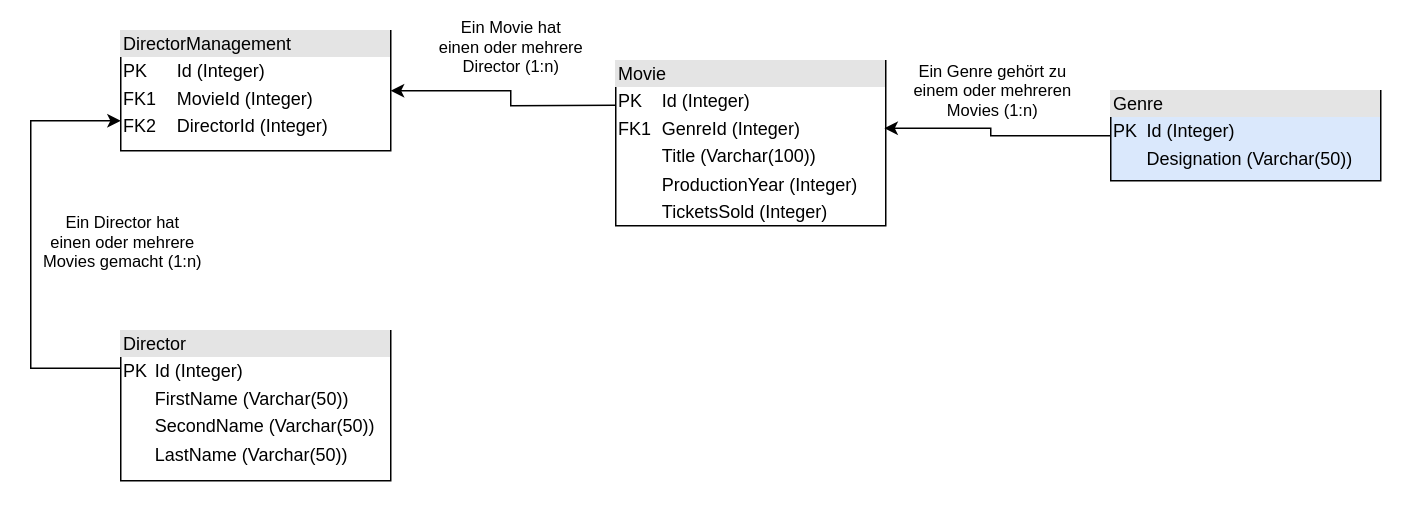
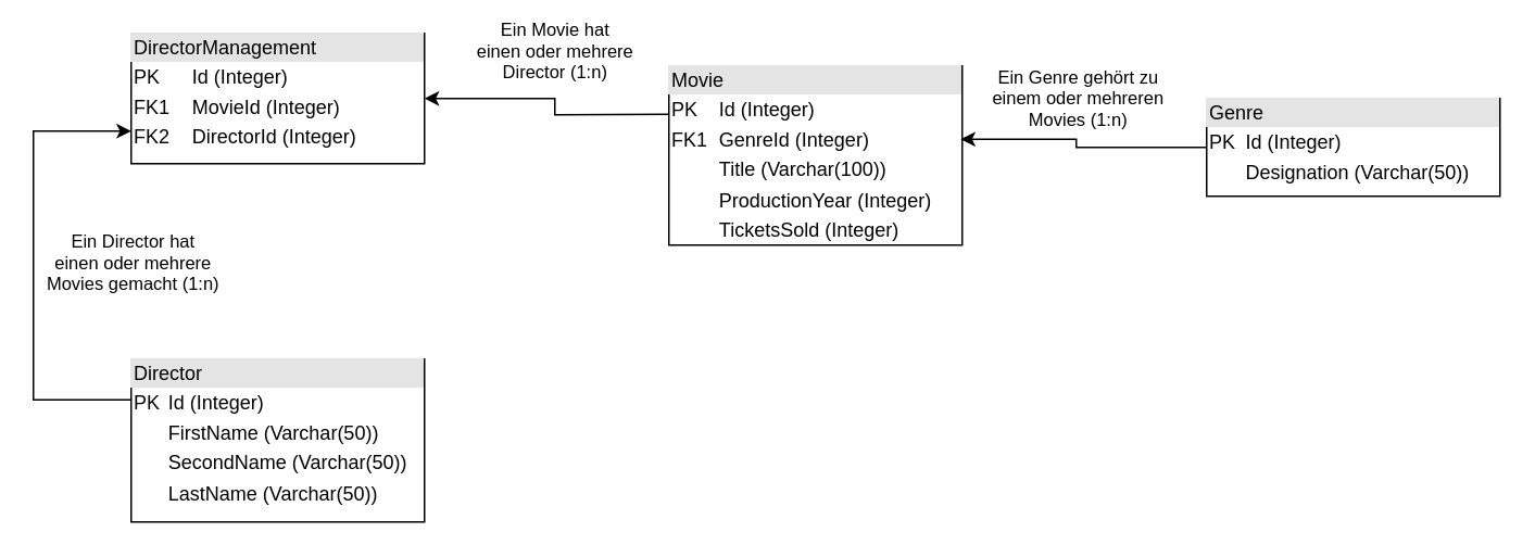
- <mxCell id="3" value="&lt;div style=&quot;box-sizing:border-box;width:100%;background:#e4e4e4;padding:2px;&quot;&gt;Genre&lt;/div&gt;&lt;table style=&quot;width:100%;font-size:1em;&quot; cellpadding=&quot;2&quot; cellspacing=&quot;0&quot;&gt;&lt;tbody&gt;&lt;tr&gt;&lt;td&gt;PK&lt;/td&gt;&lt;td&gt;Id (Integer)&lt;/td&gt;&lt;/tr&gt;&lt;tr&gt;&lt;td&gt;&lt;br&gt;&lt;/td&gt;&lt;td&gt;Designation (Varchar(50))&lt;/td&gt;&lt;/tr&gt;&lt;/tbody&gt;&lt;/table&gt;" style="verticalAlign=top;align=left;overflow=fill;html=1;fillColor=#dae8fc;" vertex="1" parent="1"><mxGeometry x="740" y="60" width="180" height="60" as="geometry" /></mxCell>
+ <mxCell id="3" value="&lt;div style=&quot;box-sizing:border-box;width:100%;background:#e4e4e4;padding:2px;&quot;&gt;Genre&lt;/div&gt;&lt;table style=&quot;width:100%;font-size:1em;&quot; cellpadding=&quot;2&quot; cellspacing=&quot;0&quot;&gt;&lt;tbody&gt;&lt;tr&gt;&lt;td&gt;PK&lt;/td&gt;&lt;td&gt;Id (Integer)&lt;/td&gt;&lt;/tr&gt;&lt;tr&gt;&lt;td&gt;&lt;br&gt;&lt;/td&gt;&lt;td&gt;Designation (Varchar(50))&lt;/td&gt;&lt;/tr&gt;&lt;/tbody&gt;&lt;/table&gt;" style="verticalAlign=top;align=left;overflow=fill;html=1;" vertex="1" parent="1"><mxGeometry x="740" y="60" width="180" height="60" as="geometry" /></mxCell>
